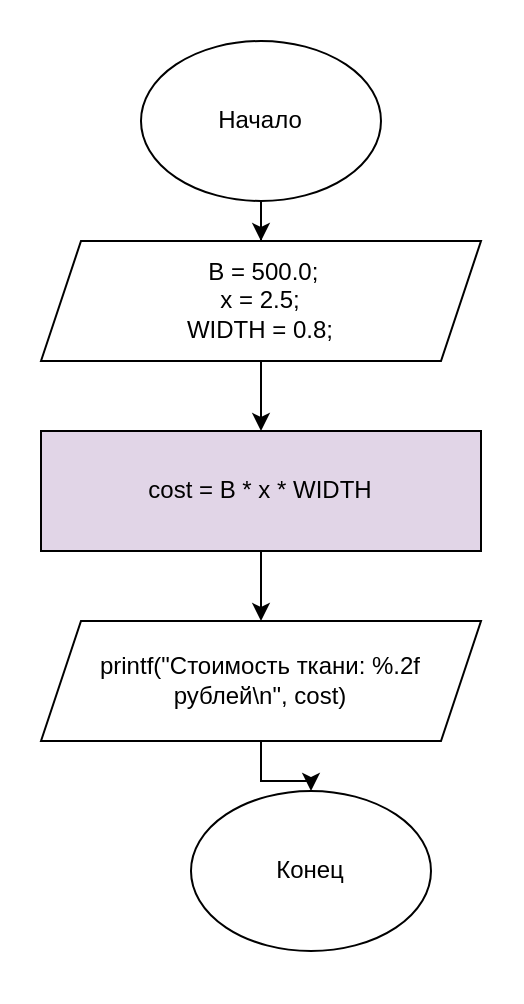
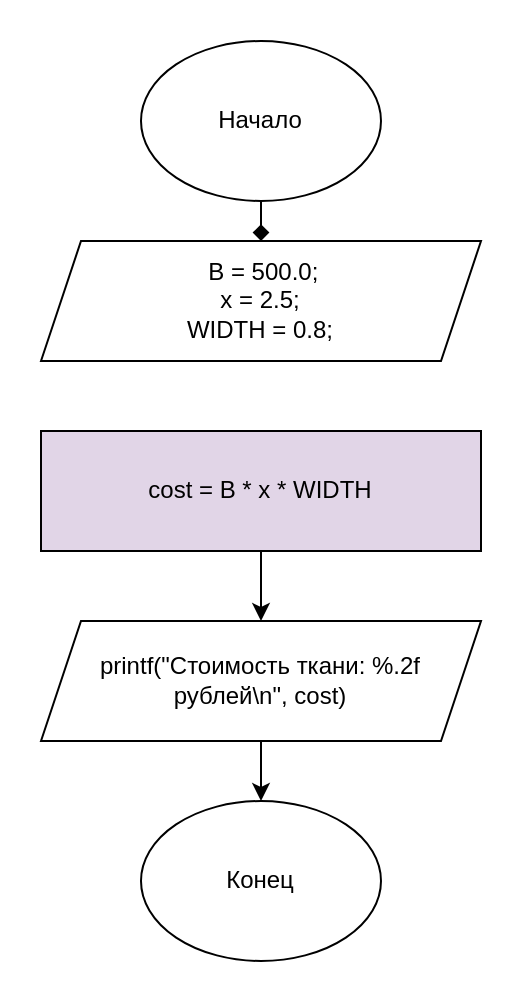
- <mxCell id="2" value="" style="edgeStyle=orthogonalEdgeStyle;rounded=0;orthogonalLoop=1;jettySize=auto;html=1;" edge="1" parent="1" source="3" target="7"><mxGeometry relative="1" as="geometry" /></mxCell>
+ <mxCell id="2" value="" style="edgeStyle=orthogonalEdgeStyle;rounded=0;orthogonalLoop=1;jettySize=auto;html=1;endArrow=diamond;" edge="1" parent="1" source="3" target="7"><mxGeometry relative="1" as="geometry" /></mxCell>
- <mxCell id="6" value="" style="edgeStyle=orthogonalEdgeStyle;rounded=0;orthogonalLoop=1;jettySize=auto;html=1;" edge="1" parent="1" source="7" target="5"><mxGeometry relative="1" as="geometry" /></mxCell>
- <mxCell id="8" value="Конец" style="ellipse;whiteSpace=wrap;html=1;" vertex="1" parent="1"><mxGeometry x="95" y="395" width="120" height="80" as="geometry" /></mxCell>
+ <mxCell id="8" value="Конец" style="ellipse;whiteSpace=wrap;html=1;" vertex="1" parent="1"><mxGeometry x="70" y="400" width="120" height="80" as="geometry" /></mxCell>
